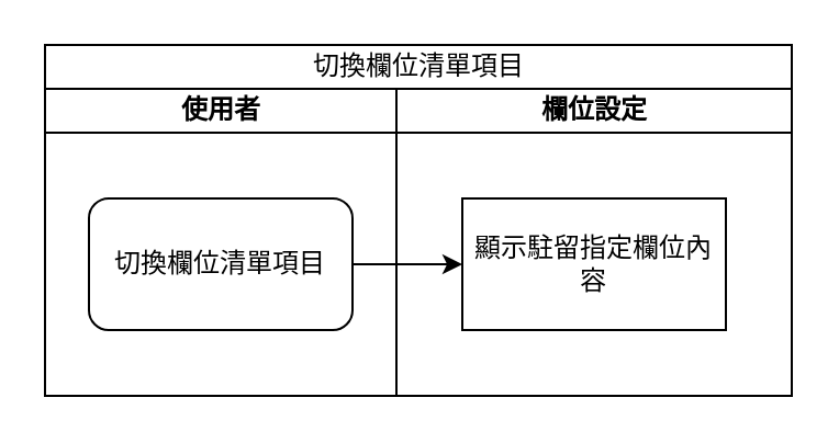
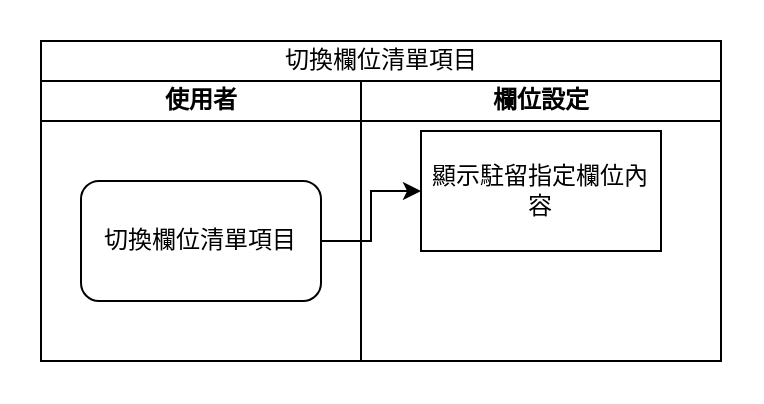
- <mxCell id="14" value="顯示駐留指定欄位內容" style="rounded=1;whiteSpace=wrap;html=1;arcSize=0;" vertex="1" parent="13"><mxGeometry x="30" y="50" width="120" height="60" as="geometry" /></mxCell>
+ <mxCell id="14" value="顯示駐留指定欄位內容" style="rounded=1;whiteSpace=wrap;html=1;arcSize=0;" vertex="1" parent="13"><mxGeometry x="30" y="25" width="120" height="60" as="geometry" /></mxCell>
